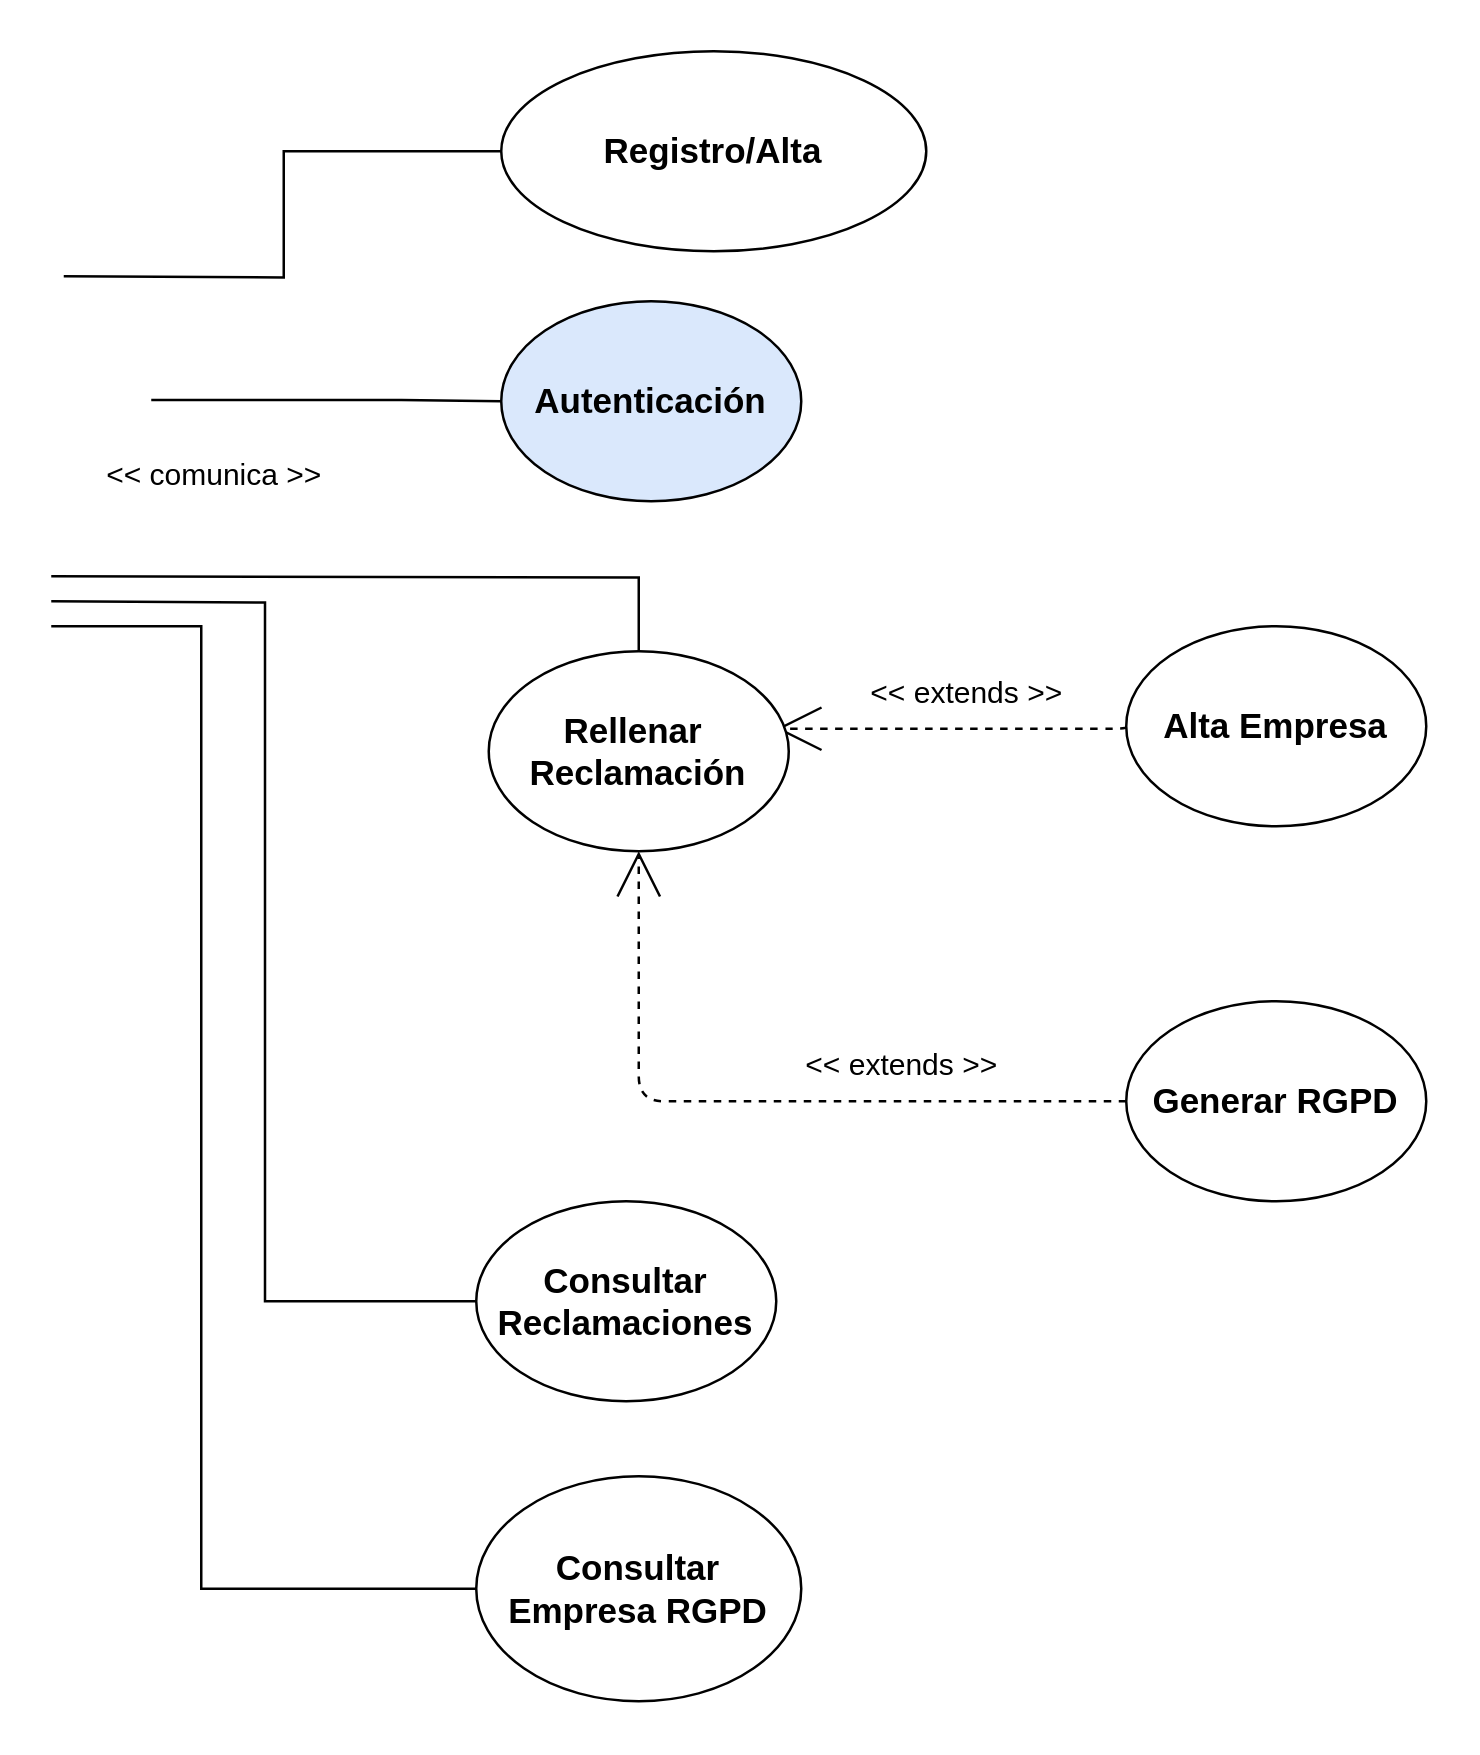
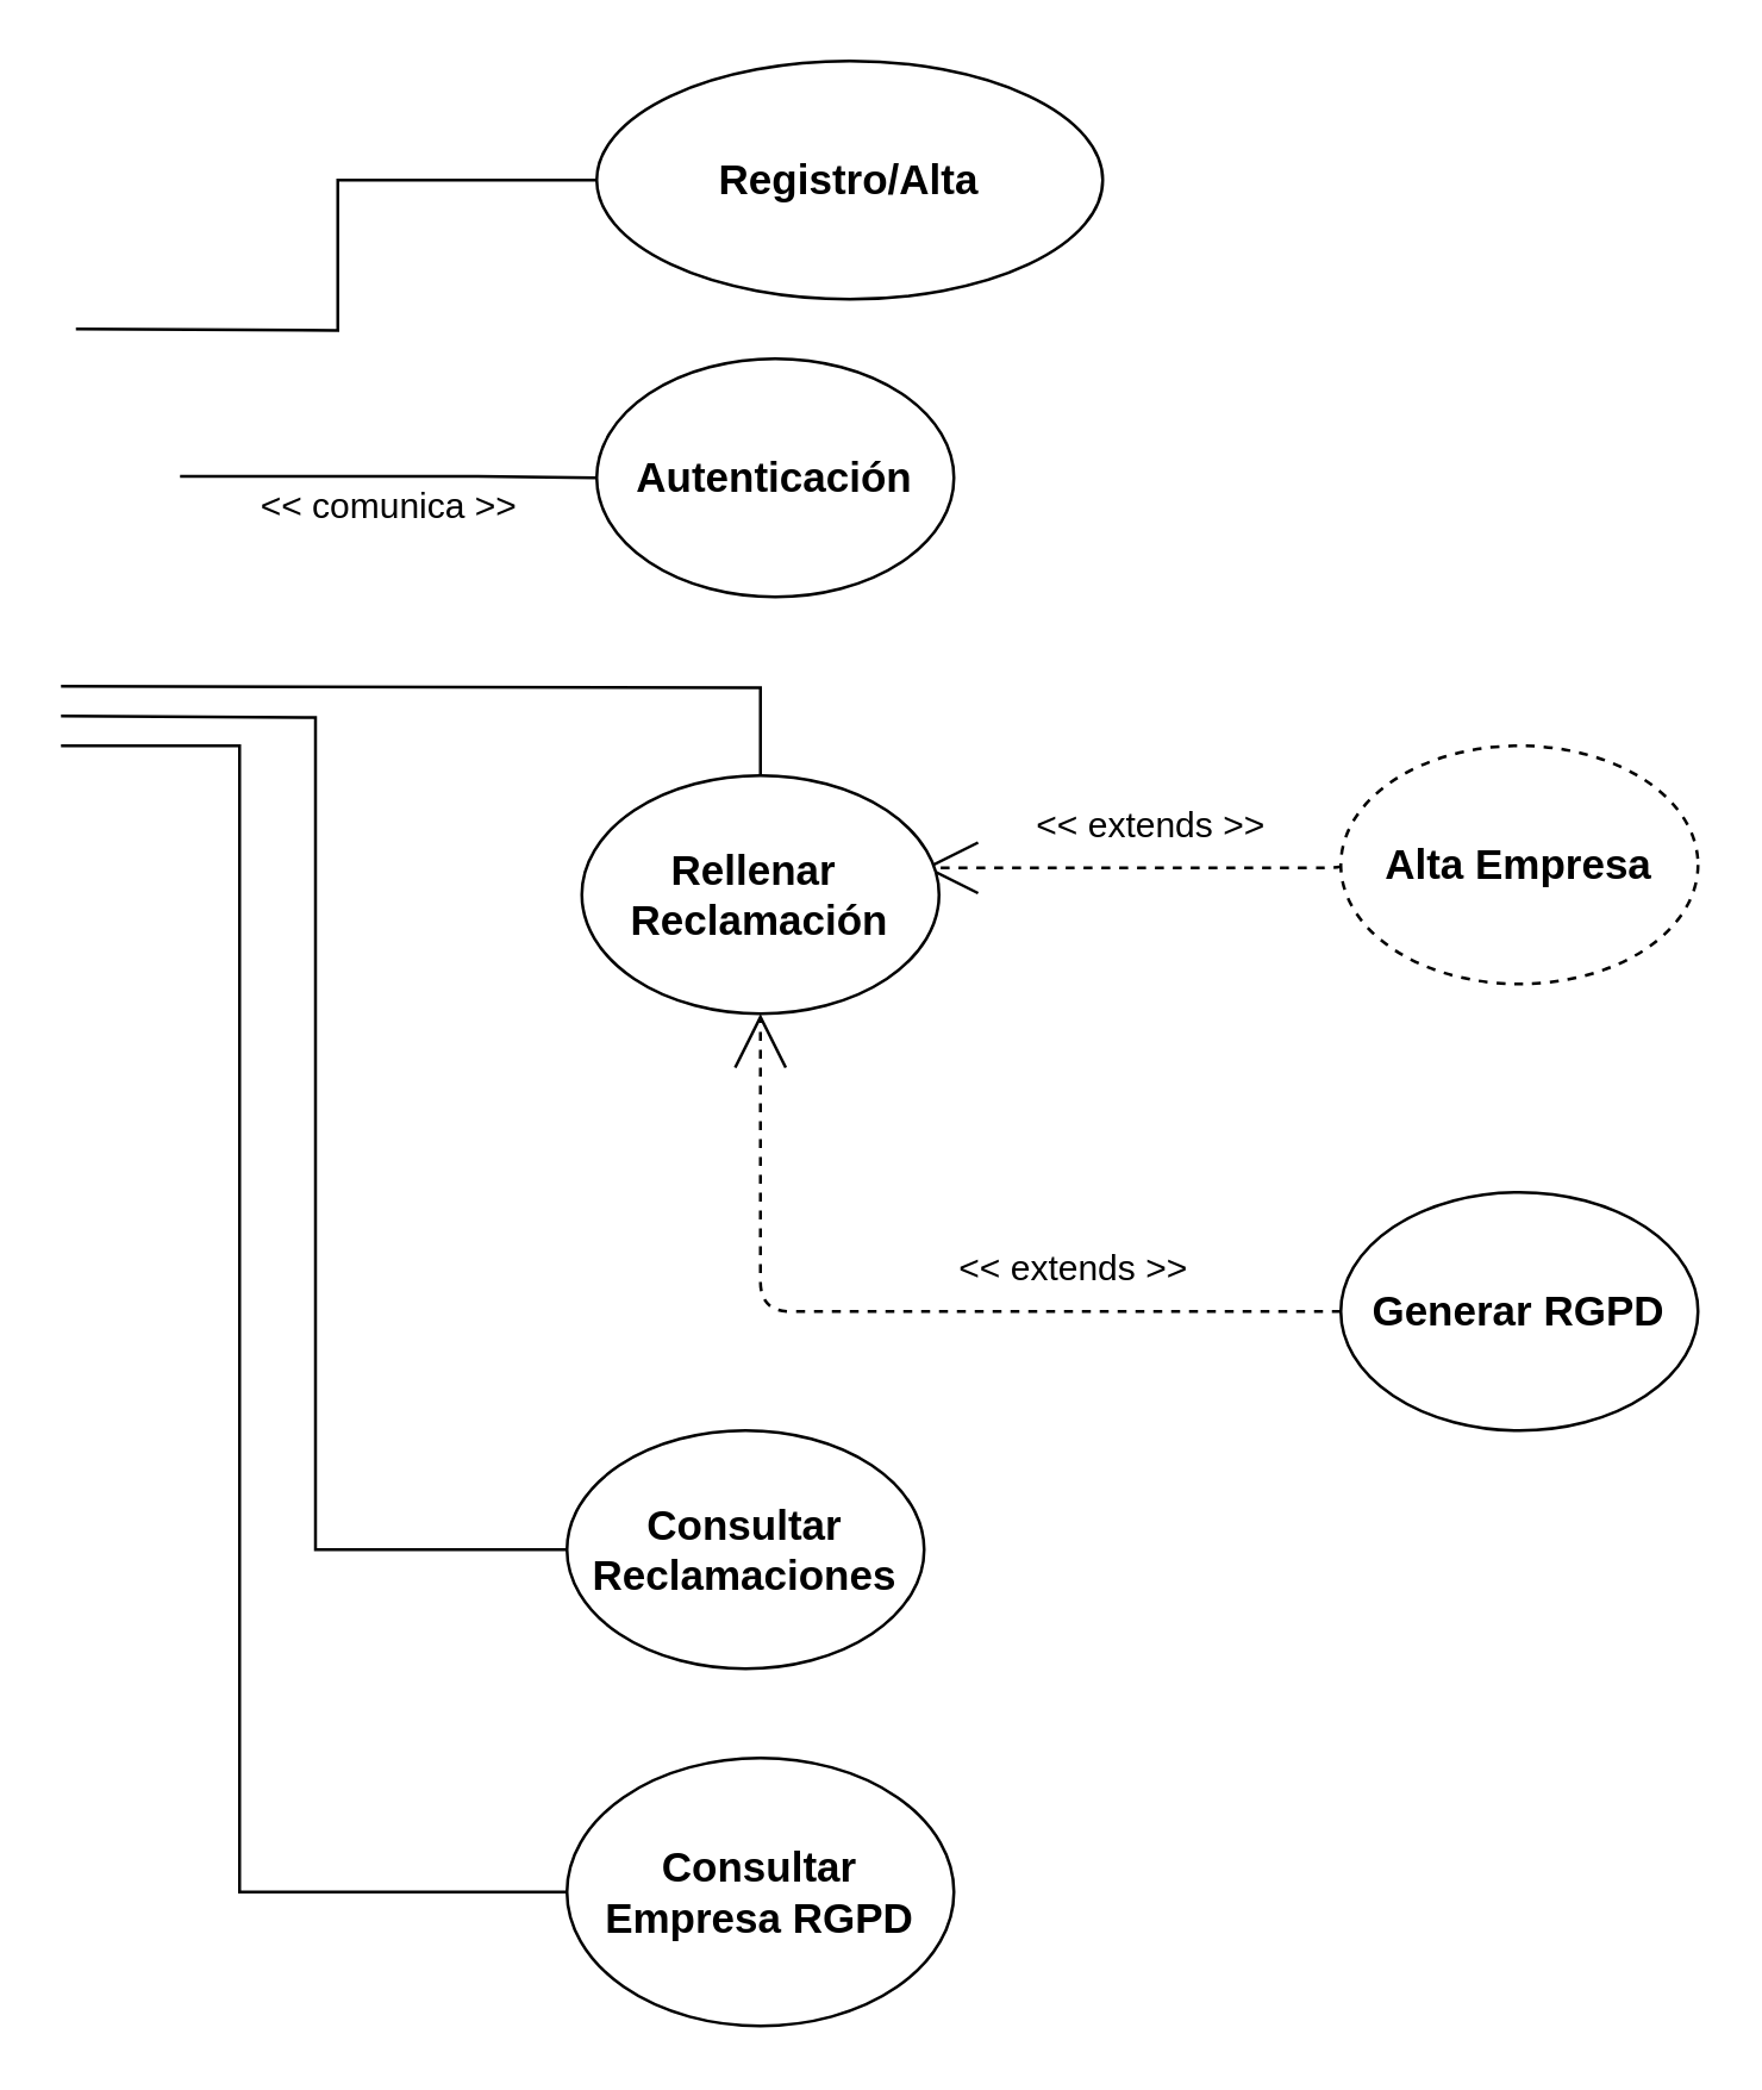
- <mxCell id="8" value="&lt;span style=&quot;font-size: 14px&quot;&gt;&lt;b&gt;Autenticación&lt;/b&gt;&lt;/span&gt;" style="ellipse;whiteSpace=wrap;html=1;fillColor=#dae8fc;" parent="1" vertex="1"><mxGeometry x="200" y="120" width="120" height="80" as="geometry" /></mxCell>
+ <mxCell id="8" value="&lt;span style=&quot;font-size: 14px&quot;&gt;&lt;b&gt;Autenticación&lt;/b&gt;&lt;/span&gt;" style="ellipse;whiteSpace=wrap;html=1;" parent="1" vertex="1"><mxGeometry x="200" y="120" width="120" height="80" as="geometry" /></mxCell>
- <mxCell id="11" value="&amp;lt;&amp;lt; comunica &amp;gt;&amp;gt;" style="text;html=1;resizable=0;autosize=1;align=center;verticalAlign=middle;points=[];fillColor=none;strokeColor=none;rounded=0;" parent="1" vertex="1"><mxGeometry x="35" y="180" width="100" height="20" as="geometry" /></mxCell>
+ <mxCell id="11" value="&amp;lt;&amp;lt; comunica &amp;gt;&amp;gt;" style="text;html=1;resizable=0;autosize=1;align=center;verticalAlign=middle;points=[];fillColor=none;strokeColor=none;rounded=0;" parent="1" vertex="1"><mxGeometry x="80" y="160" width="100" height="20" as="geometry" /></mxCell>
- <mxCell id="9" value="&lt;b&gt;&lt;font style=&quot;font-size: 14px&quot;&gt;Alta Empresa&lt;/font&gt;&lt;/b&gt;" style="ellipse;whiteSpace=wrap;html=1;" parent="1" vertex="1"><mxGeometry x="450" y="250" width="120" height="80" as="geometry" /></mxCell>
+ <mxCell id="9" value="&lt;b&gt;&lt;font style=&quot;font-size: 14px&quot;&gt;Alta Empresa&lt;/font&gt;&lt;/b&gt;" style="ellipse;whiteSpace=wrap;html=1;dashed=1;" parent="1" vertex="1"><mxGeometry x="450" y="250" width="120" height="80" as="geometry" /></mxCell>
